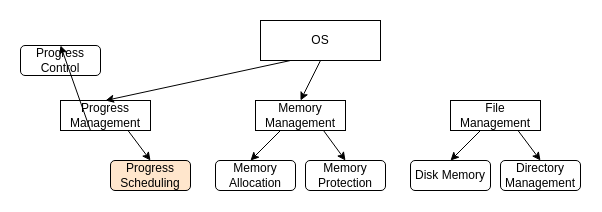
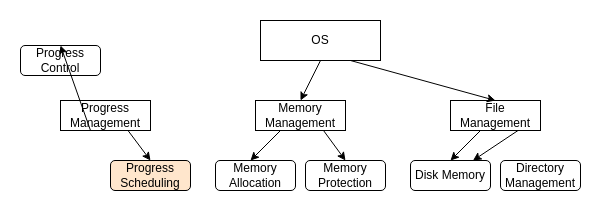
- <mxCell id="20" value="" style="endArrow=classic;html=1;rounded=0;exitX=0.25;exitY=1;exitDx=0;exitDy=0;entryX=0.5;entryY=0;entryDx=0;entryDy=0;" parent="1" source="2" target="3" edge="1"><mxGeometry width="50" height="50" relative="1" as="geometry"><mxPoint x="290" y="140" as="sourcePoint" /><mxPoint x="340" y="90" as="targetPoint" /></mxGeometry></mxCell>
+ <mxCell id="19" value="" style="endArrow=classic;html=1;rounded=0;exitX=0.75;exitY=1;exitDx=0;exitDy=0;entryX=0.5;entryY=0;entryDx=0;entryDy=0;" parent="1" source="2" target="5" edge="1"><mxGeometry width="50" height="50" relative="1" as="geometry"><mxPoint x="290" y="140" as="sourcePoint" /><mxPoint x="340" y="90" as="targetPoint" /></mxGeometry></mxCell>
- <mxCell id="12" value="" style="endArrow=classic;html=1;rounded=0;entryX=0.5;entryY=0;entryDx=0;entryDy=0;exitX=0.75;exitY=1;exitDx=0;exitDy=0;" parent="1" source="5" target="10" edge="1"><mxGeometry width="50" height="50" relative="1" as="geometry"><mxPoint x="540" y="140" as="sourcePoint" /><mxPoint x="590" y="90" as="targetPoint" /></mxGeometry></mxCell>
+ <mxCell id="12" value="" style="endArrow=classic;html=1;rounded=0;exitX=0.75;exitY=1;exitDx=0;exitDy=0;" parent="1" source="5" target="11" edge="1"><mxGeometry width="50" height="50" relative="1" as="geometry"><mxPoint x="540" y="140" as="sourcePoint" /><mxPoint x="590" y="90" as="targetPoint" /></mxGeometry></mxCell>
